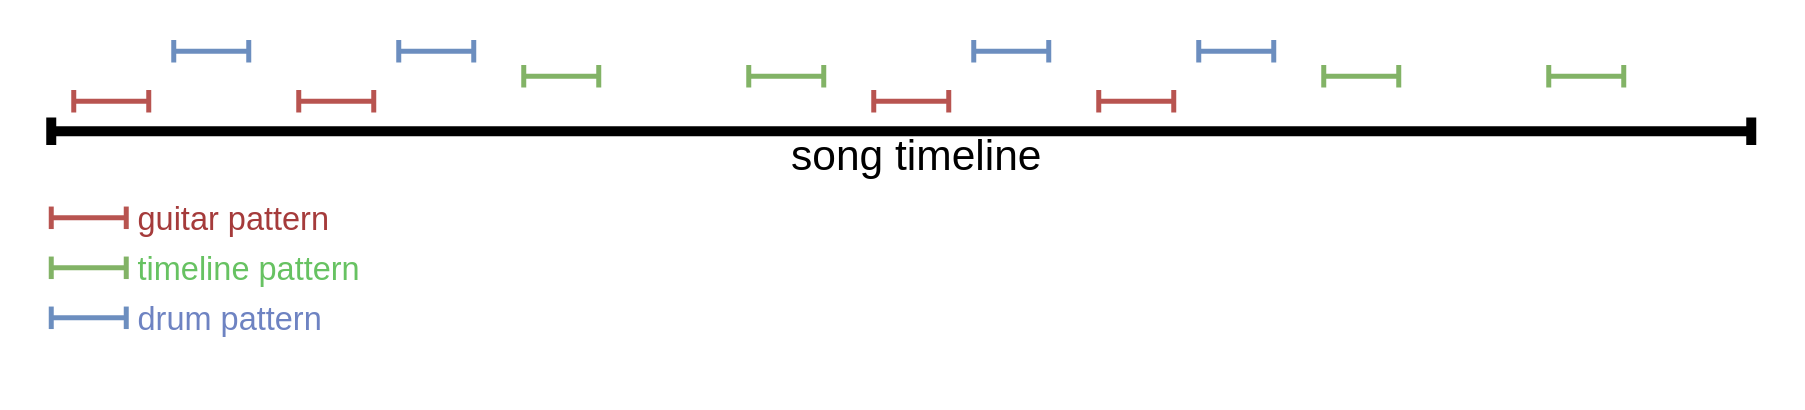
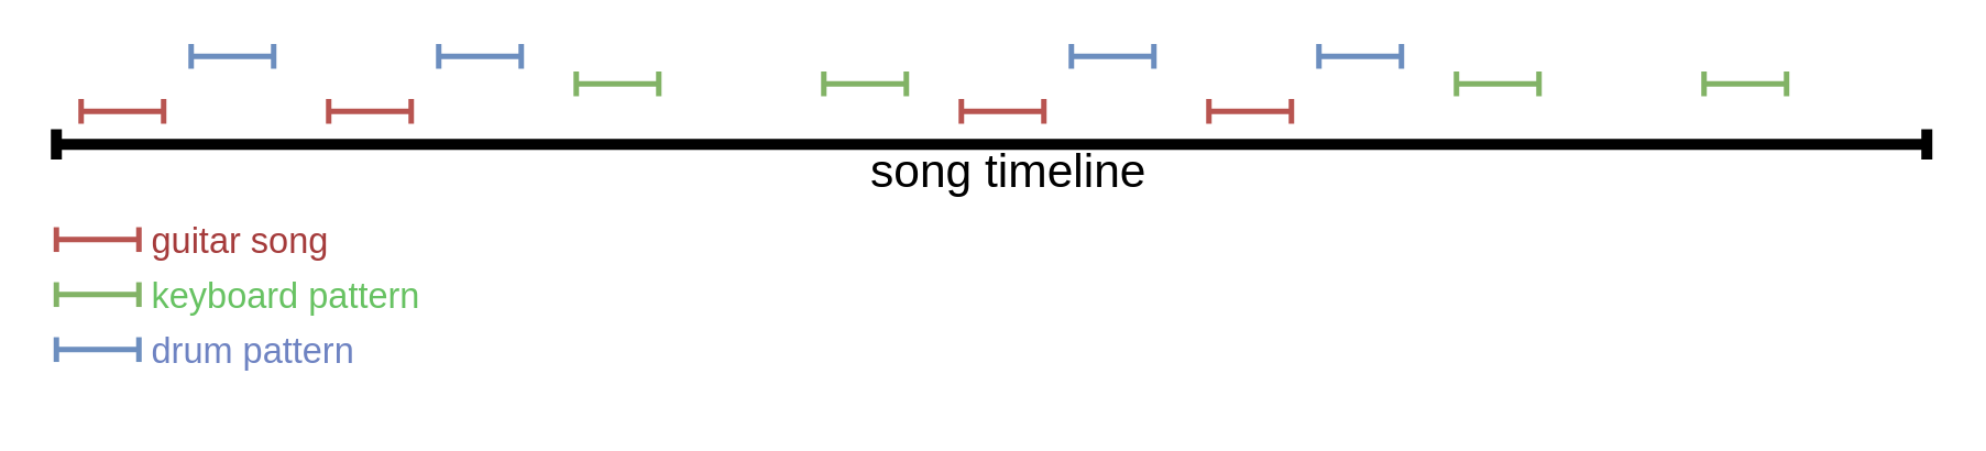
- <mxCell id="17" value="&lt;font style=&quot;font-size: 13px;&quot; color=&quot;#a53b3b&quot;&gt;guitar pattern&lt;/font&gt;" style="text;html=1;align=left;verticalAlign=middle;whiteSpace=wrap;rounded=0;" vertex="1" parent="1"><mxGeometry x="53" y="72" width="80" height="30" as="geometry" /></mxCell>
+ <mxCell id="17" value="&lt;font style=&quot;font-size: 13px;&quot; color=&quot;#a53b3b&quot;&gt;guitar song&lt;/font&gt;" style="text;html=1;align=left;verticalAlign=middle;whiteSpace=wrap;rounded=0;" vertex="1" parent="1"><mxGeometry x="53" y="72" width="80" height="30" as="geometry" /></mxCell>
- <mxCell id="19" value="&lt;font style=&quot;font-size: 13px;&quot; color=&quot;#67c262&quot;&gt;timeline pattern&lt;/font&gt;" style="text;html=1;align=left;verticalAlign=middle;whiteSpace=wrap;rounded=0;" vertex="1" parent="1"><mxGeometry x="53" y="92" width="127" height="30" as="geometry" /></mxCell>
+ <mxCell id="19" value="&lt;font style=&quot;font-size: 13px;&quot; color=&quot;#67c262&quot;&gt;keyboard pattern&lt;/font&gt;" style="text;html=1;align=left;verticalAlign=middle;whiteSpace=wrap;rounded=0;" vertex="1" parent="1"><mxGeometry x="53" y="92" width="127" height="30" as="geometry" /></mxCell>
